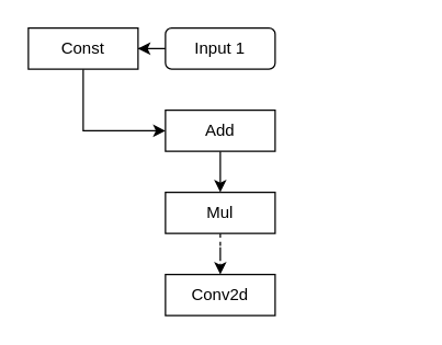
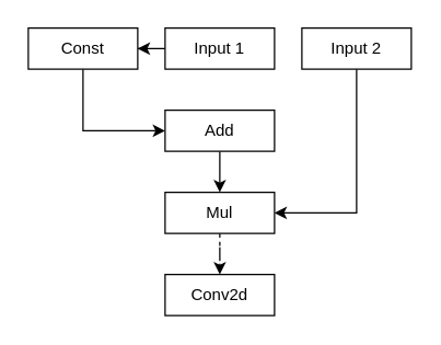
- <mxCell id="8" value="Input 1" style="whiteSpace=wrap;html=1;rounded=1;" vertex="1" parent="1"><mxGeometry x="120" y="20" width="80" height="30" as="geometry" /></mxCell>
+ <mxCell id="8" value="Input 1" style="rounded=0;whiteSpace=wrap;html=1;" vertex="1" parent="1"><mxGeometry x="120" y="20" width="80" height="30" as="geometry" /></mxCell>
+ <mxCell id="12" value="Input 2" style="rounded=0;whiteSpace=wrap;html=1;" vertex="1" parent="1"><mxGeometry x="220" y="20" width="80" height="30" as="geometry" /></mxCell>
+ <mxCell id="11" style="edgeStyle=orthogonalEdgeStyle;rounded=0;orthogonalLoop=1;jettySize=auto;html=1;entryX=1;entryY=0.5;entryDx=0;entryDy=0;" edge="1" parent="1" source="12" target="5"><mxGeometry relative="1" as="geometry"><Array as="points"><mxPoint x="260" y="155" /></Array></mxGeometry></mxCell>
